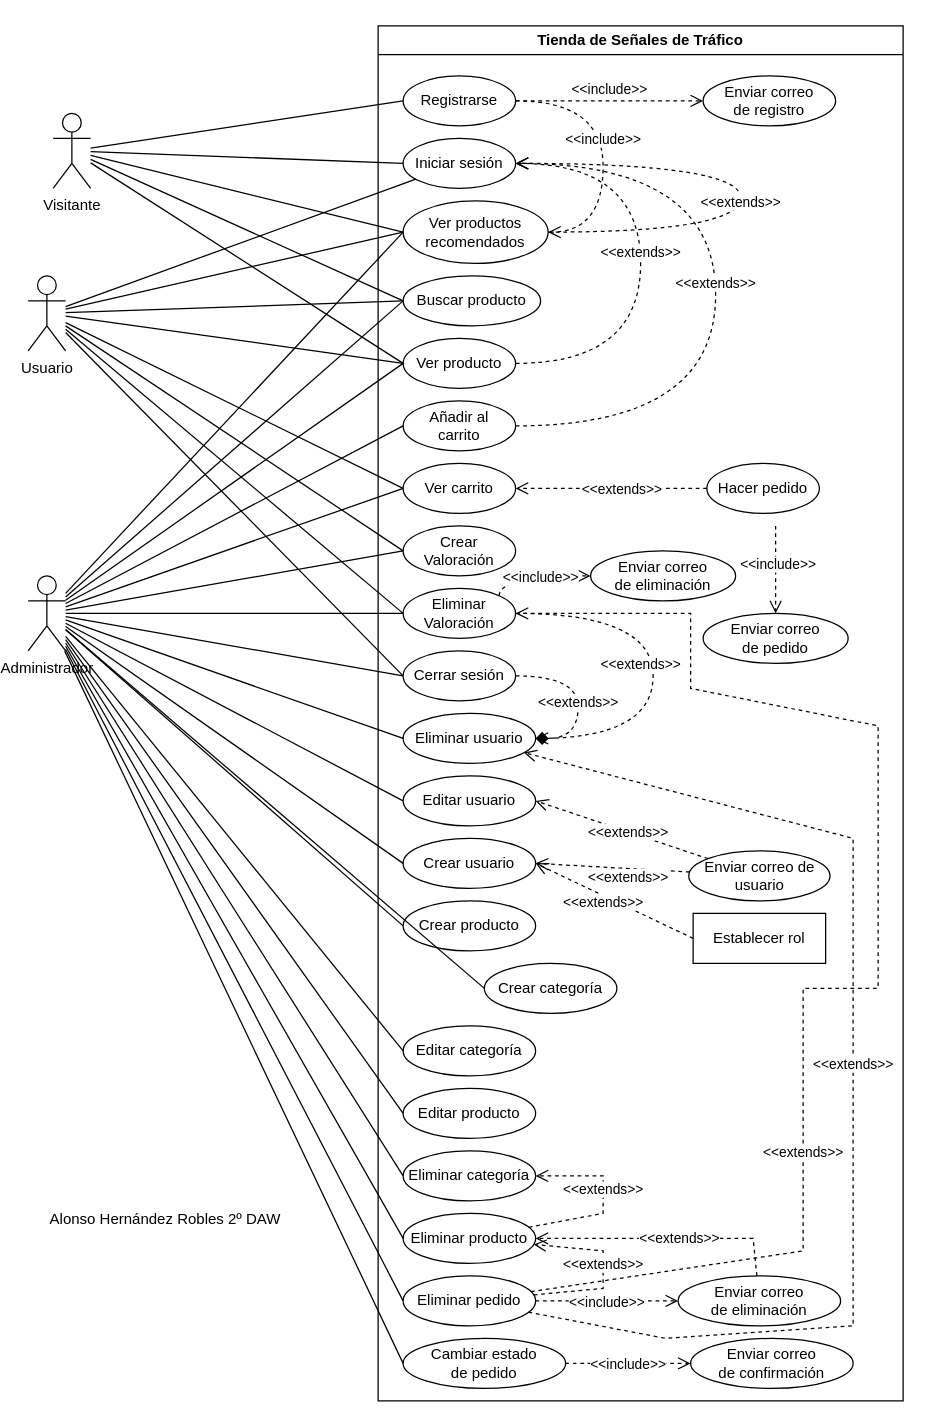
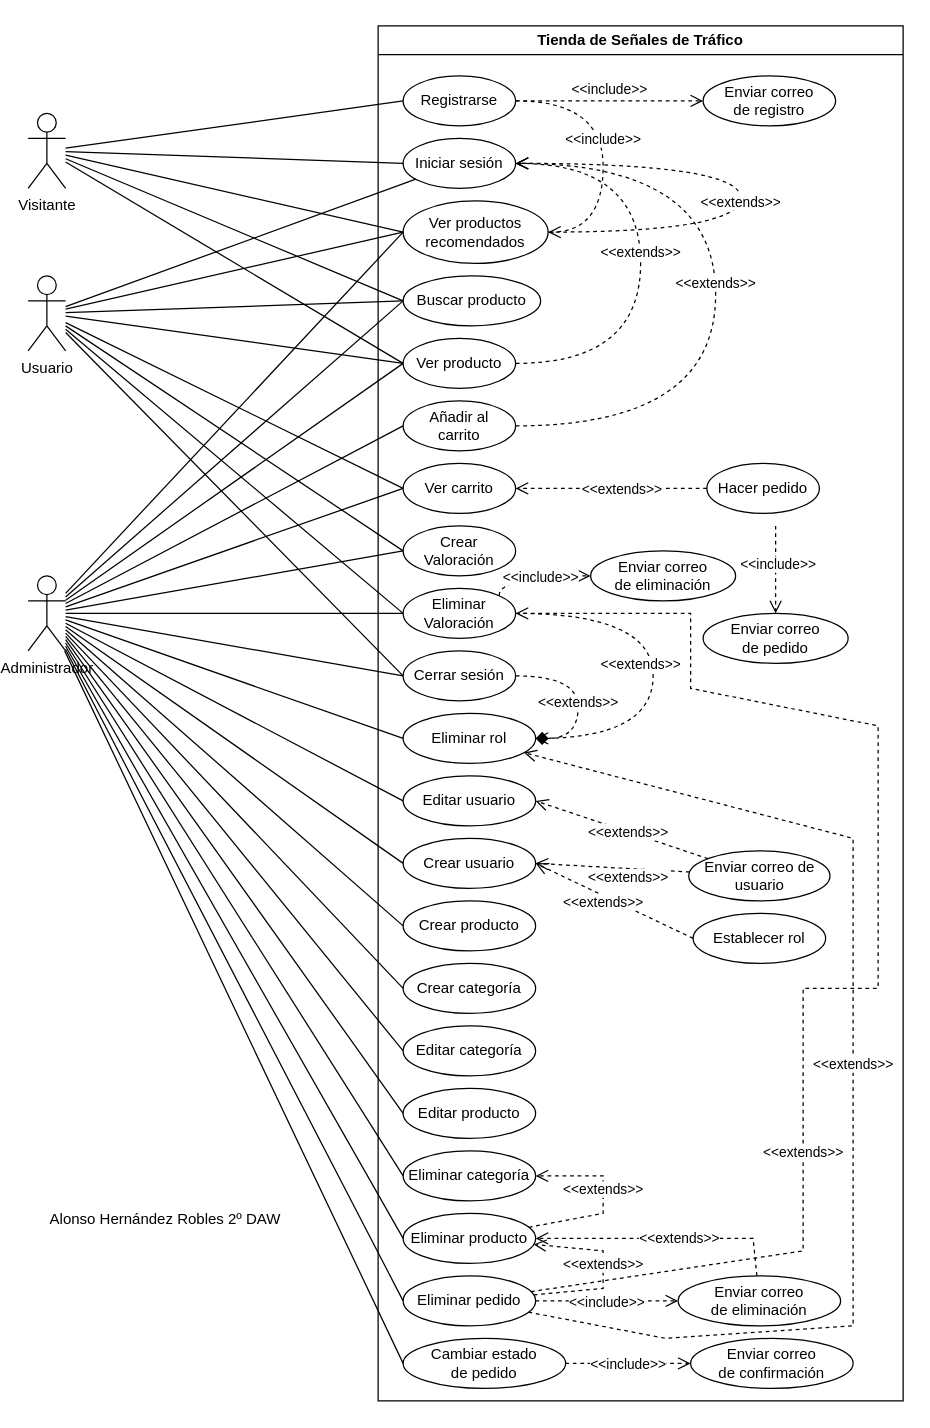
- <mxCell id="52" value="Visitante" style="shape=umlActor;verticalLabelPosition=bottom;verticalAlign=top;html=1;outlineConnect=0;" vertex="1" parent="1"><mxGeometry x="40" y="90" width="30" height="60" as="geometry" /></mxCell>
+ <mxCell id="52" value="Visitante" style="shape=umlActor;verticalLabelPosition=bottom;verticalAlign=top;html=1;outlineConnect=0;" vertex="1" parent="1"><mxGeometry x="20" y="90" width="30" height="60" as="geometry" /></mxCell>
- <mxCell id="25" value="Eliminar usuario" style="ellipse;whiteSpace=wrap;html=1;" vertex="1" parent="4"><mxGeometry x="20" y="550" width="106" height="40" as="geometry" /></mxCell>
+ <mxCell id="25" value="Eliminar rol" style="ellipse;whiteSpace=wrap;html=1;" vertex="1" parent="4"><mxGeometry x="20" y="550" width="106" height="40" as="geometry" /></mxCell>
- <mxCell id="27" value="Establecer rol" style="whiteSpace=wrap;html=1;rounded=0;" vertex="1" parent="4"><mxGeometry x="252" y="710" width="106" height="40" as="geometry" /></mxCell>
+ <mxCell id="27" value="Establecer rol" style="ellipse;whiteSpace=wrap;html=1;" vertex="1" parent="4"><mxGeometry x="252" y="710" width="106" height="40" as="geometry" /></mxCell>
- <mxCell id="30" value="Crear categoría" style="ellipse;whiteSpace=wrap;html=1;" vertex="1" parent="4"><mxGeometry x="85" y="750" width="106" height="40" as="geometry" /></mxCell>
+ <mxCell id="30" value="Crear categoría" style="ellipse;whiteSpace=wrap;html=1;" vertex="1" parent="4"><mxGeometry x="20" y="750" width="106" height="40" as="geometry" /></mxCell>
